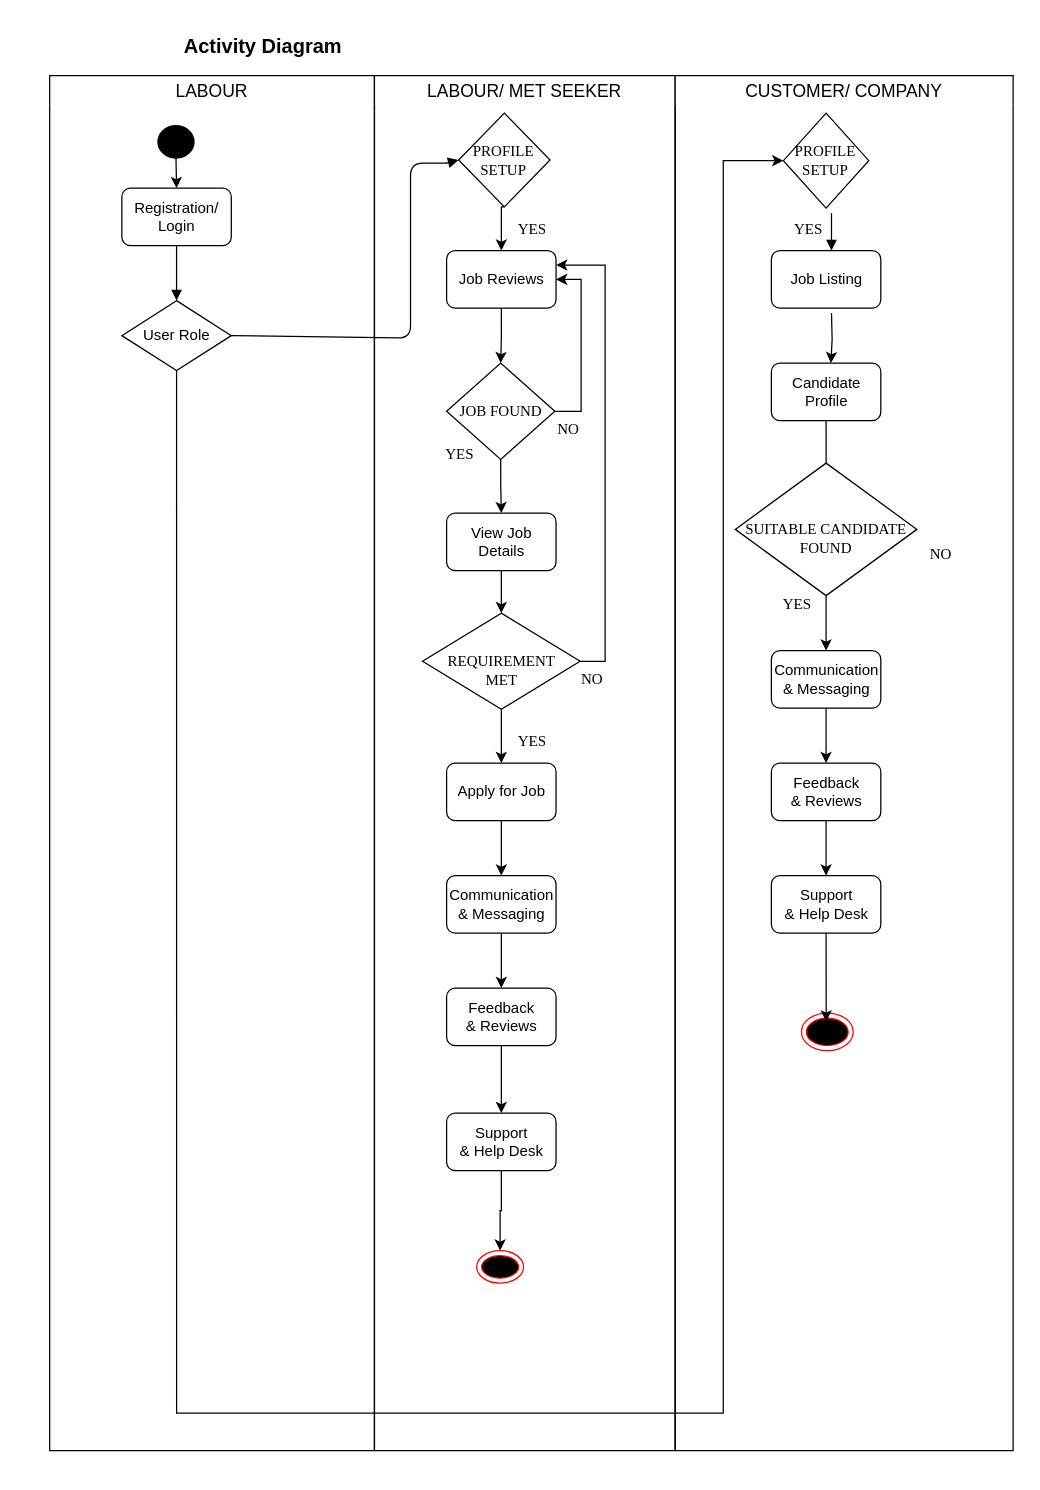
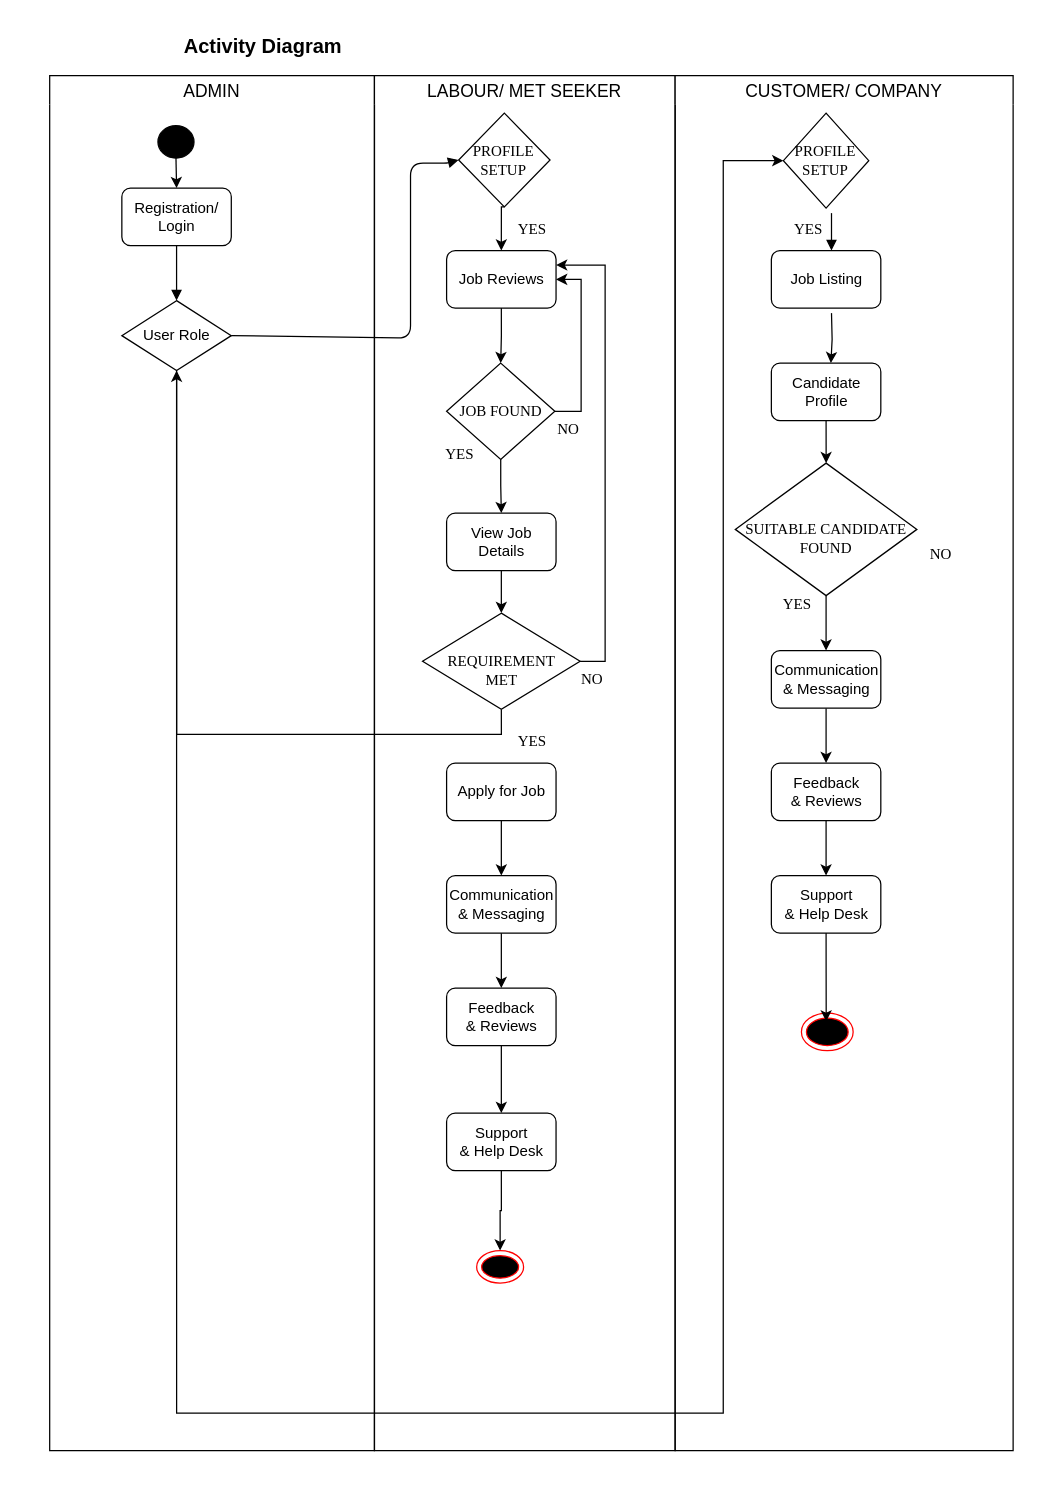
- <mxCell id="4" value="LABOUR" style="swimlane;fontSize=14;fillColor=#ffffff;swimlaneLine=0;fontStyle=0" parent="2" vertex="1"><mxGeometry x="19.245" y="40" width="259.805" height="1100" as="geometry" /></mxCell>
+ <mxCell id="4" value="ADMIN" style="swimlane;fontSize=14;fillColor=#ffffff;swimlaneLine=0;fontStyle=0" parent="2" vertex="1"><mxGeometry x="19.245" y="40" width="259.805" height="1100" as="geometry" /></mxCell>
- <mxCell id="57" style="edgeStyle=orthogonalEdgeStyle;rounded=0;orthogonalLoop=1;jettySize=auto;html=1;exitX=0.5;exitY=1;exitDx=0;exitDy=0;fontStyle=0;endArrow=none;" edge="1" parent="2" source="20" target="52"><mxGeometry relative="1" as="geometry" /></mxCell>
+ <mxCell id="57" style="edgeStyle=orthogonalEdgeStyle;rounded=0;orthogonalLoop=1;jettySize=auto;html=1;exitX=0.5;exitY=1;exitDx=0;exitDy=0;fontStyle=0" edge="1" parent="2" source="20" target="52"><mxGeometry relative="1" as="geometry" /></mxCell>
- <mxCell id="45" style="edgeStyle=orthogonalEdgeStyle;rounded=0;orthogonalLoop=1;jettySize=auto;html=1;exitX=0.5;exitY=1;exitDx=0;exitDy=0;fontStyle=0" edge="1" parent="2" source="47" target="13"><mxGeometry relative="1" as="geometry" /></mxCell>
+ <mxCell id="45" style="edgeStyle=orthogonalEdgeStyle;rounded=0;orthogonalLoop=1;jettySize=auto;html=1;exitX=0.5;exitY=1;exitDx=0;exitDy=0;fontStyle=0;" edge="1" parent="2" source="47" target="6"><mxGeometry relative="1" as="geometry" /></mxCell>
